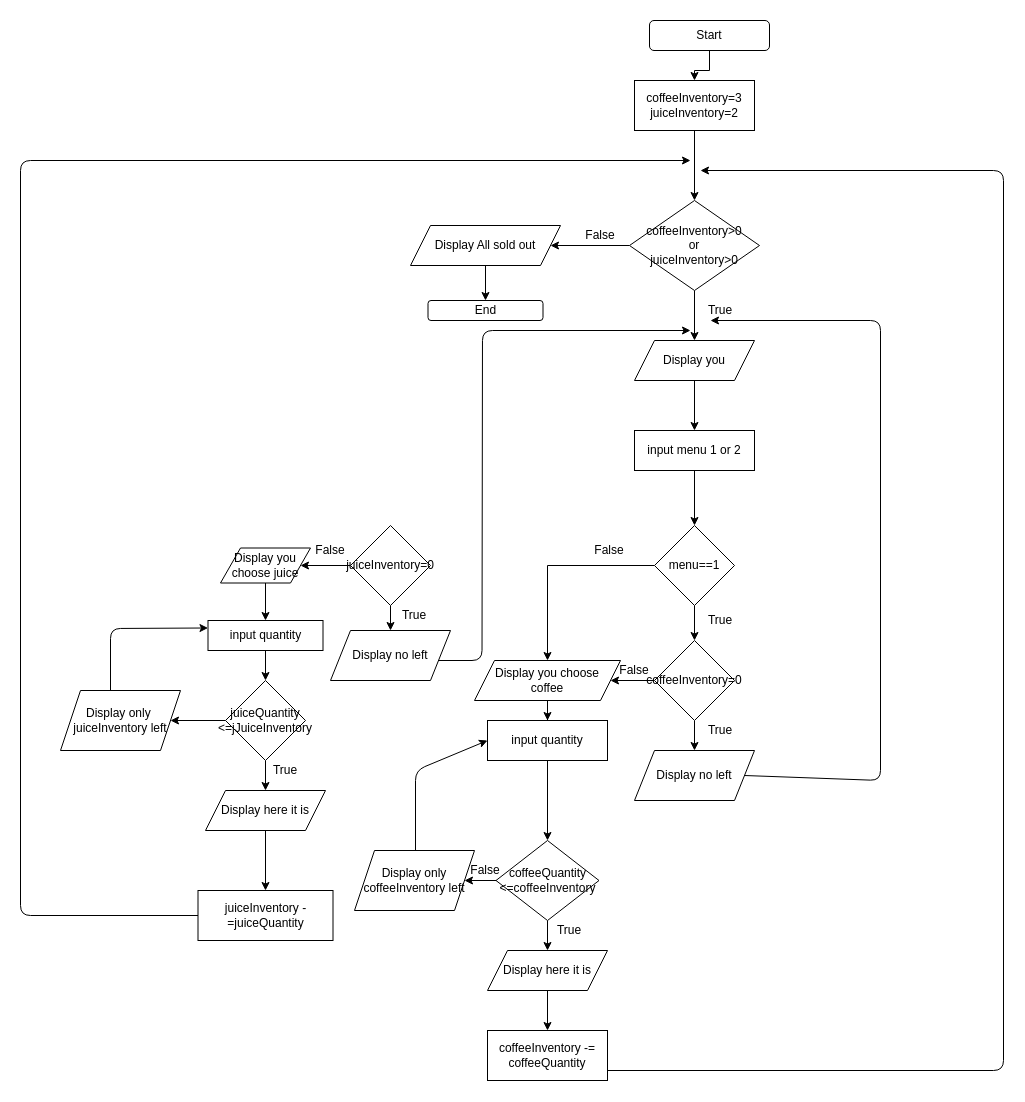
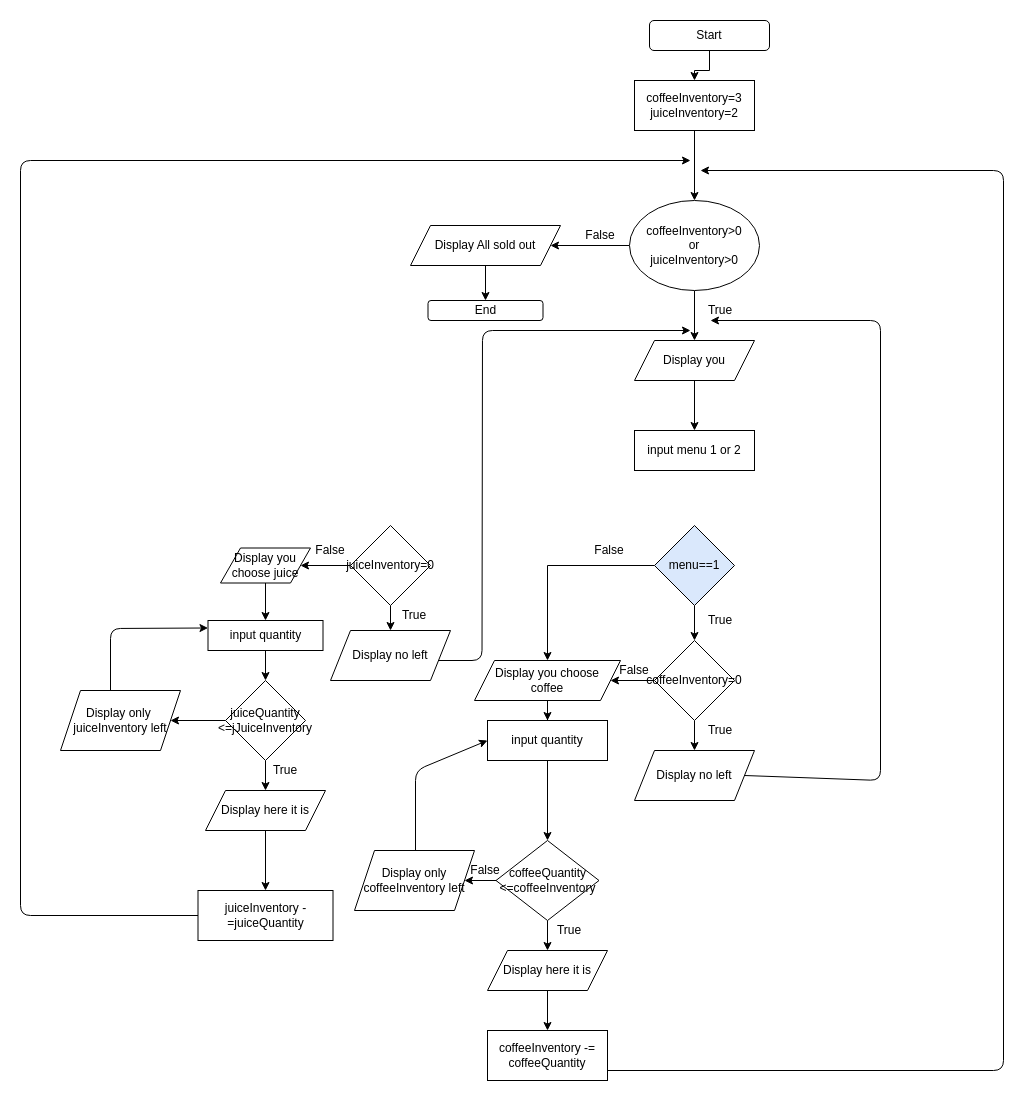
- <mxCell id="8" value="coffeeInventory&amp;gt;0&lt;br&gt;or&lt;br&gt;juiceInventory&amp;gt;0" style="rhombus;whiteSpace=wrap;html=1;" parent="1" vertex="1"><mxGeometry x="629" y="200" width="130" height="90" as="geometry" /></mxCell>
+ <mxCell id="8" value="coffeeInventory&amp;gt;0&lt;br&gt;or&lt;br&gt;juiceInventory&amp;gt;0" style="ellipse;whiteSpace=wrap;html=1;" parent="1" vertex="1"><mxGeometry x="629" y="200" width="130" height="90" as="geometry" /></mxCell>
- <mxCell id="16" value="" style="edgeStyle=orthogonalEdgeStyle;rounded=0;orthogonalLoop=1;jettySize=auto;html=1;" parent="1" source="17" target="20" edge="1"><mxGeometry relative="1" as="geometry" /></mxCell>
- <mxCell id="20" value="menu==1" style="rhombus;whiteSpace=wrap;html=1;" parent="1" vertex="1"><mxGeometry x="654" y="525" width="80" height="80" as="geometry" /></mxCell>
+ <mxCell id="20" value="menu==1" style="rhombus;whiteSpace=wrap;html=1;fillColor=#dae8fc;" parent="1" vertex="1"><mxGeometry x="654" y="525" width="80" height="80" as="geometry" /></mxCell>
